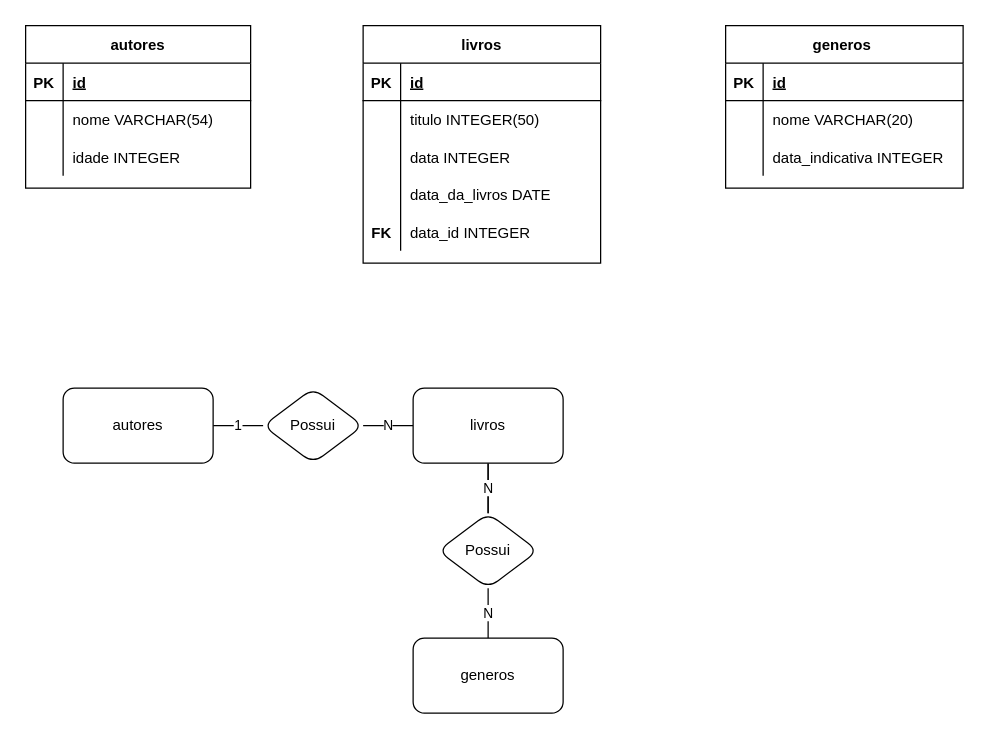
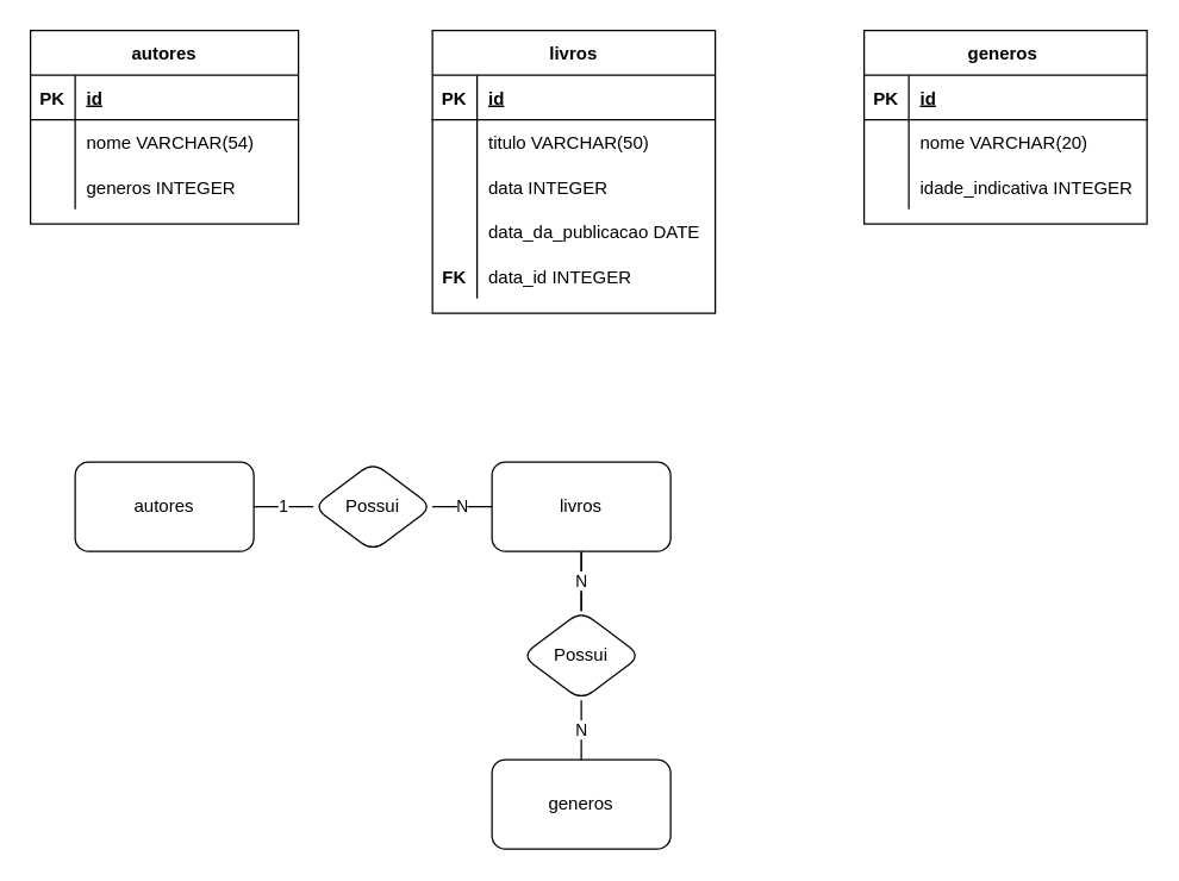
- <mxCell id="18" value="titulo INTEGER(50)" style="shape=partialRectangle;connectable=0;fillColor=none;top=0;left=0;bottom=0;right=0;align=left;spacingLeft=6;overflow=hidden;" vertex="1" parent="16"><mxGeometry x="30" width="160" height="30" as="geometry"><mxRectangle width="160" height="30" as="alternateBounds" /></mxGeometry></mxCell>
+ <mxCell id="18" value="titulo VARCHAR(50)" style="shape=partialRectangle;connectable=0;fillColor=none;top=0;left=0;bottom=0;right=0;align=left;spacingLeft=6;overflow=hidden;" vertex="1" parent="16"><mxGeometry x="30" width="160" height="30" as="geometry"><mxRectangle width="160" height="30" as="alternateBounds" /></mxGeometry></mxCell>
- <mxCell id="11" value="idade INTEGER" style="shape=partialRectangle;connectable=0;fillColor=none;top=0;left=0;bottom=0;right=0;align=left;spacingLeft=6;overflow=hidden;" vertex="1" parent="9"><mxGeometry x="30" width="150" height="30" as="geometry"><mxRectangle width="150" height="30" as="alternateBounds" /></mxGeometry></mxCell>
+ <mxCell id="11" value="generos INTEGER" style="shape=partialRectangle;connectable=0;fillColor=none;top=0;left=0;bottom=0;right=0;align=left;spacingLeft=6;overflow=hidden;" vertex="1" parent="9"><mxGeometry x="30" width="150" height="30" as="geometry"><mxRectangle width="150" height="30" as="alternateBounds" /></mxGeometry></mxCell>
- <mxCell id="37" value="data_indicativa INTEGER" style="shape=partialRectangle;connectable=0;fillColor=none;top=0;left=0;bottom=0;right=0;align=left;spacingLeft=6;overflow=hidden;" vertex="1" parent="35"><mxGeometry x="30" width="160" height="30" as="geometry"><mxRectangle width="160" height="30" as="alternateBounds" /></mxGeometry></mxCell>
+ <mxCell id="37" value="idade_indicativa INTEGER" style="shape=partialRectangle;connectable=0;fillColor=none;top=0;left=0;bottom=0;right=0;align=left;spacingLeft=6;overflow=hidden;" vertex="1" parent="35"><mxGeometry x="30" width="160" height="30" as="geometry"><mxRectangle width="160" height="30" as="alternateBounds" /></mxGeometry></mxCell>
- <mxCell id="24" value="data_da_livros DATE" style="shape=partialRectangle;connectable=0;fillColor=none;top=0;left=0;bottom=0;right=0;align=left;spacingLeft=6;overflow=hidden;" vertex="1" parent="22"><mxGeometry x="30" width="160" height="30" as="geometry"><mxRectangle width="160" height="30" as="alternateBounds" /></mxGeometry></mxCell>
+ <mxCell id="24" value="data_da_publicacao DATE" style="shape=partialRectangle;connectable=0;fillColor=none;top=0;left=0;bottom=0;right=0;align=left;spacingLeft=6;overflow=hidden;" vertex="1" parent="22"><mxGeometry x="30" width="160" height="30" as="geometry"><mxRectangle width="160" height="30" as="alternateBounds" /></mxGeometry></mxCell>
